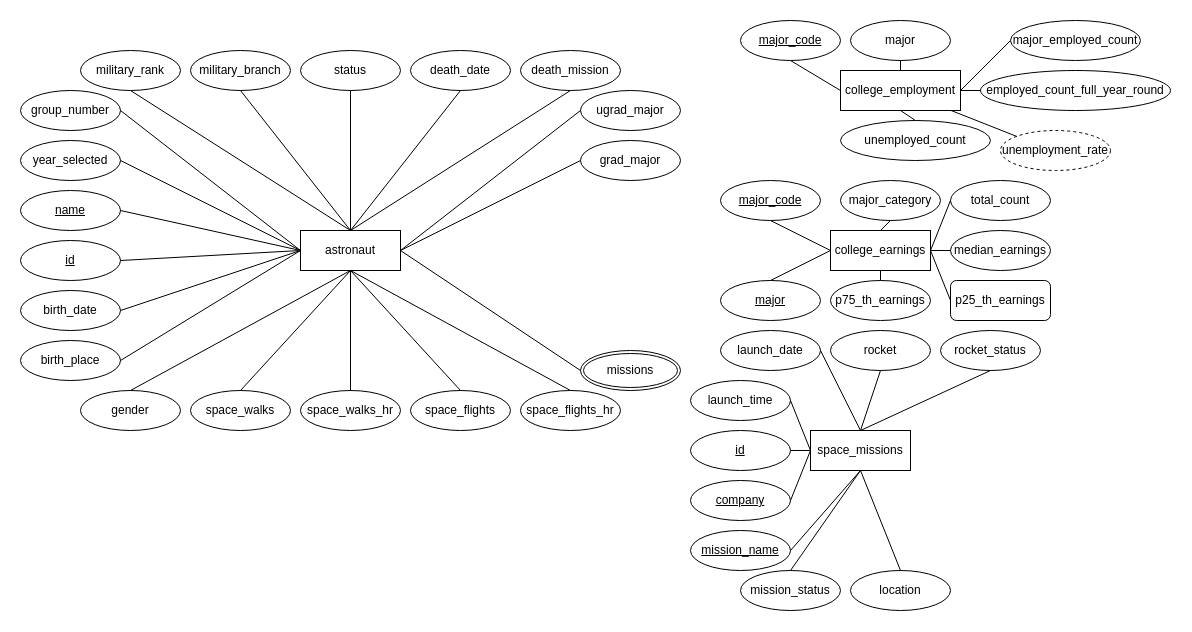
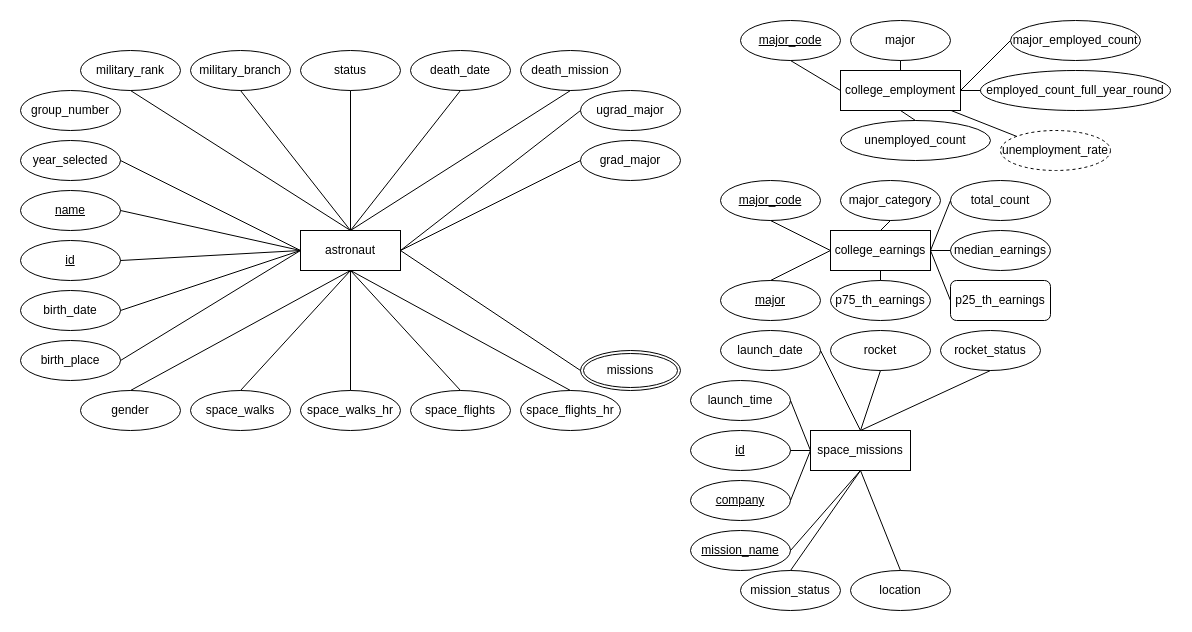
- <mxCell id="25" value="" style="endArrow=none;html=1;rounded=0;exitX=1;exitY=0.5;exitDx=0;exitDy=0;entryX=0;entryY=0.5;entryDx=0;entryDy=0;" edge="1" parent="1" source="16" target="2"><mxGeometry relative="1" as="geometry"><mxPoint x="160" y="120" as="sourcePoint" /><mxPoint x="320" y="120" as="targetPoint" /></mxGeometry></mxCell>
